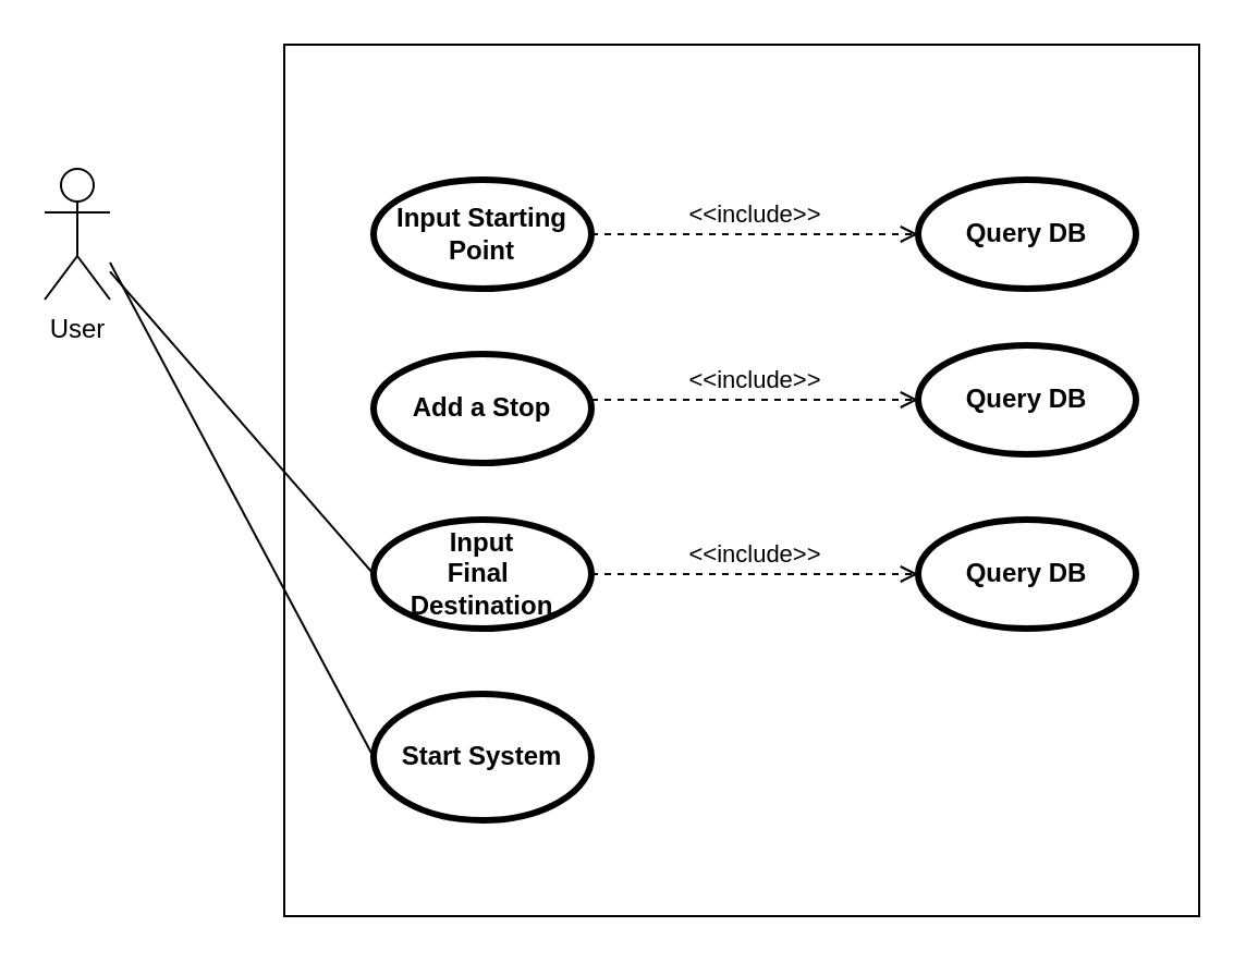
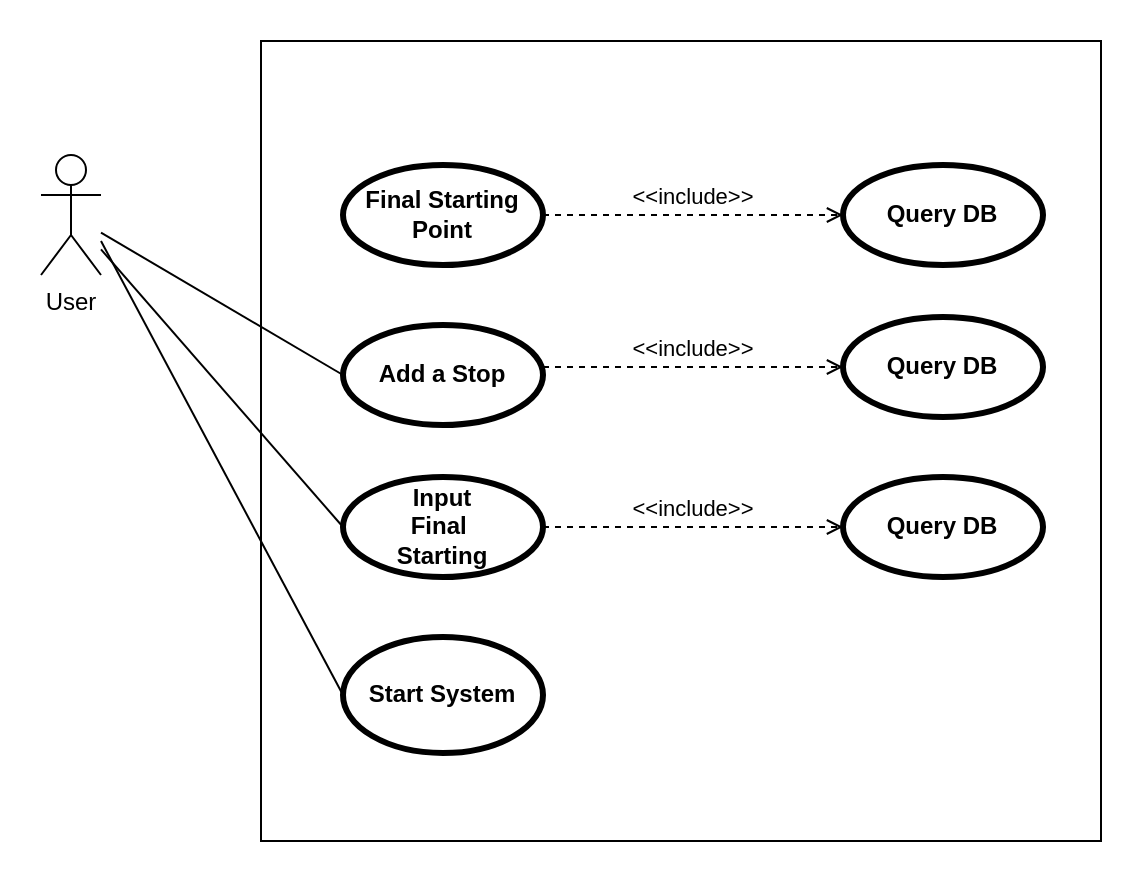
- <mxCell id="4" value="Input Starting Point" style="shape=ellipse;html=1;strokeWidth=3;fontStyle=1;whiteSpace=wrap;align=center;perimeter=ellipsePerimeter;" vertex="1" parent="1"><mxGeometry x="171" y="82" width="100" height="50" as="geometry" /></mxCell>
+ <mxCell id="4" value="Final Starting Point" style="shape=ellipse;html=1;strokeWidth=3;fontStyle=1;whiteSpace=wrap;align=center;perimeter=ellipsePerimeter;" vertex="1" parent="1"><mxGeometry x="171" y="82" width="100" height="50" as="geometry" /></mxCell>
+ <mxCell id="8" value="" style="edgeStyle=none;html=1;endArrow=none;verticalAlign=bottom;rounded=0;entryX=0;entryY=0.5;entryDx=0;entryDy=0;" edge="1" parent="1" source="2" target="7"><mxGeometry width="160" relative="1" as="geometry"><mxPoint x="11" y="132" as="sourcePoint" /><mxPoint x="201" y="262" as="targetPoint" /></mxGeometry></mxCell>
- <mxCell id="14" value="Input&lt;br&gt;Final&amp;nbsp;&lt;div&gt;Destination&lt;/div&gt;" style="shape=ellipse;html=1;strokeWidth=3;fontStyle=1;whiteSpace=wrap;align=center;perimeter=ellipsePerimeter;" vertex="1" parent="1"><mxGeometry x="171" y="238" width="100" height="50" as="geometry" /></mxCell>
+ <mxCell id="14" value="Input&lt;br&gt;Final&amp;nbsp;&lt;div&gt;Starting&lt;/div&gt;" style="shape=ellipse;html=1;strokeWidth=3;fontStyle=1;whiteSpace=wrap;align=center;perimeter=ellipsePerimeter;" vertex="1" parent="1"><mxGeometry x="171" y="238" width="100" height="50" as="geometry" /></mxCell>
